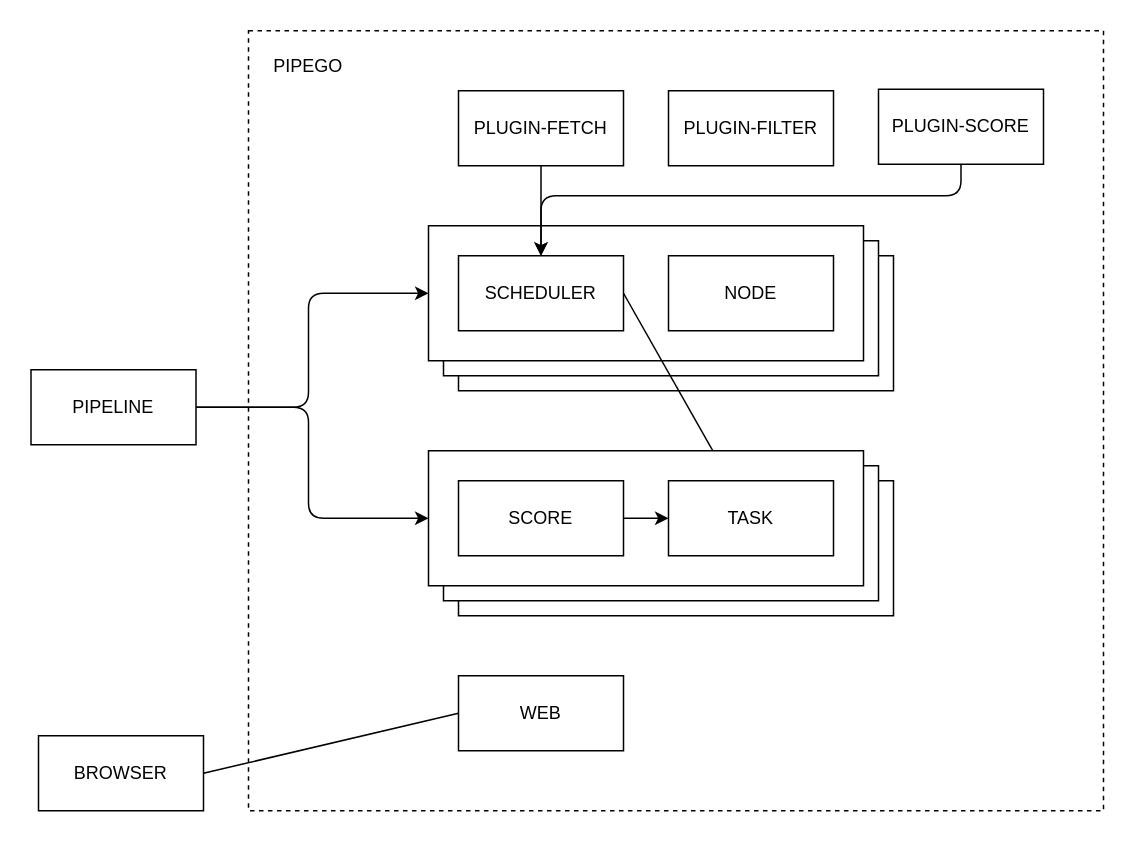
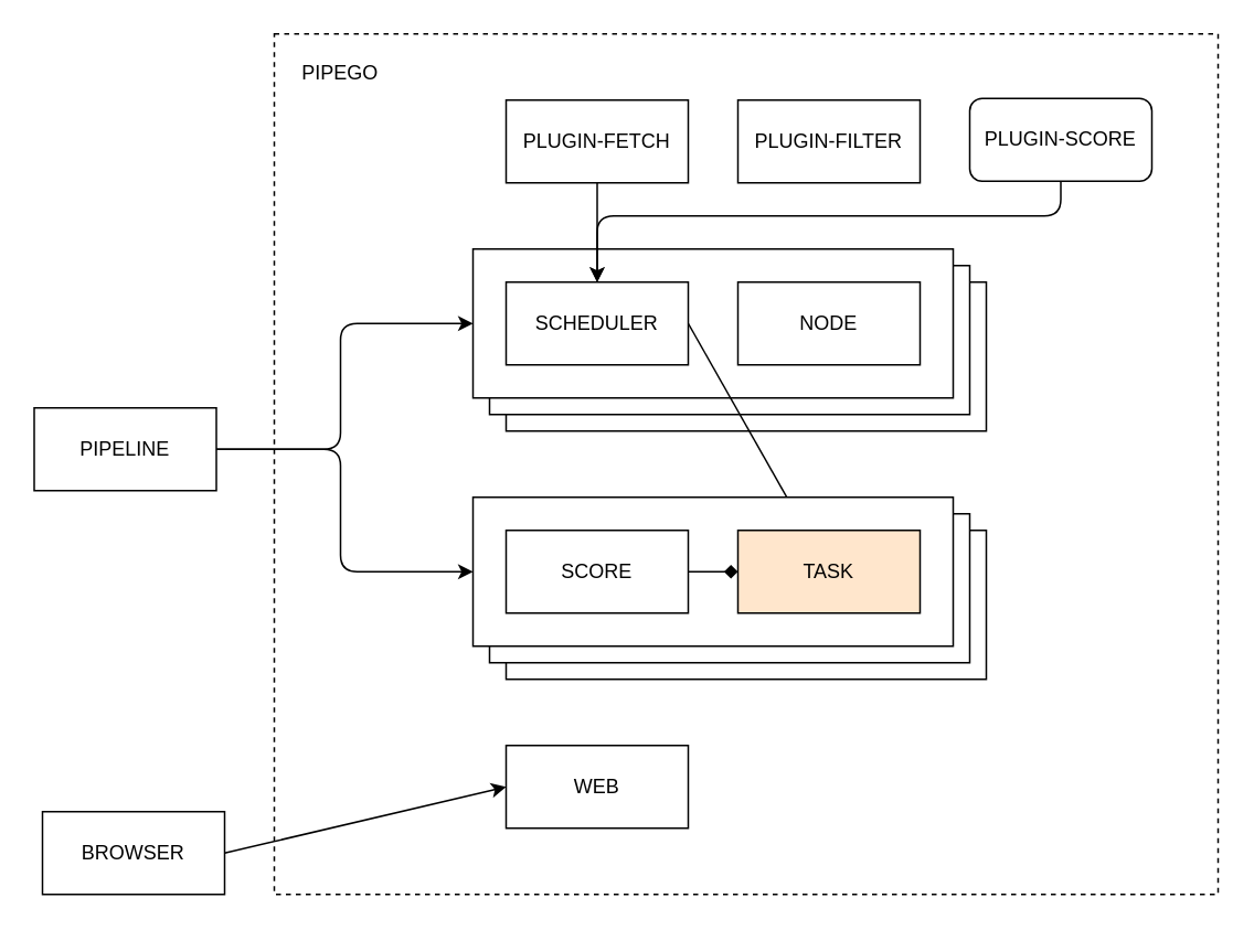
- <mxCell id="25" value="PLUGIN-SCORE" style="rounded=0;whiteSpace=wrap;html=1;" vertex="1" parent="1"><mxGeometry x="585" y="59" width="110" height="50" as="geometry" /></mxCell>
+ <mxCell id="25" value="PLUGIN-SCORE" style="whiteSpace=wrap;html=1;rounded=1;" vertex="1" parent="1"><mxGeometry x="585" y="59" width="110" height="50" as="geometry" /></mxCell>
- <mxCell id="17" value="" style="endArrow=classic;html=1;entryX=0;entryY=0.5;entryDx=0;entryDy=0;exitX=1;exitY=0.5;exitDx=0;exitDy=0;" parent="1" source="15" target="16" edge="1"><mxGeometry width="50" height="50" relative="1" as="geometry"><mxPoint x="305" y="430" as="sourcePoint" /><mxPoint x="355" y="380" as="targetPoint" /></mxGeometry></mxCell>
+ <mxCell id="17" value="" style="endArrow=diamond;html=1;entryX=0;entryY=0.5;entryDx=0;entryDy=0;exitX=1;exitY=0.5;exitDx=0;exitDy=0;" parent="1" source="15" target="16" edge="1"><mxGeometry width="50" height="50" relative="1" as="geometry"><mxPoint x="305" y="430" as="sourcePoint" /><mxPoint x="355" y="380" as="targetPoint" /></mxGeometry></mxCell>
- <mxCell id="16" value="TASK" style="rounded=0;whiteSpace=wrap;html=1;" parent="1" vertex="1"><mxGeometry x="445" y="320" width="110" height="50" as="geometry" /></mxCell>
+ <mxCell id="16" value="TASK" style="rounded=0;whiteSpace=wrap;html=1;fillColor=#ffe6cc;" parent="1" vertex="1"><mxGeometry x="445" y="320" width="110" height="50" as="geometry" /></mxCell>
- <mxCell id="18" value="" style="endArrow=none;startArrow=none;html=1;exitX=1;exitY=0.5;exitDx=0;exitDy=0;entryX=0;entryY=0.5;entryDx=0;entryDy=0;startFill=0;" parent="1" source="7" target="24" edge="1"><mxGeometry width="50" height="50" relative="1" as="geometry"><mxPoint x="245" y="320" as="sourcePoint" /><mxPoint x="295" y="270" as="targetPoint" /></mxGeometry></mxCell>
+ <mxCell id="18" value="" style="endArrow=classic;startArrow=none;html=1;exitX=1;exitY=0.5;exitDx=0;exitDy=0;entryX=0;entryY=0.5;entryDx=0;entryDy=0;startFill=0;" parent="1" source="7" target="24" edge="1"><mxGeometry width="50" height="50" relative="1" as="geometry"><mxPoint x="245" y="320" as="sourcePoint" /><mxPoint x="295" y="270" as="targetPoint" /></mxGeometry></mxCell>
